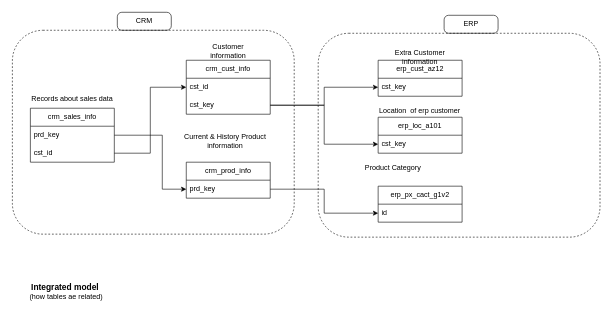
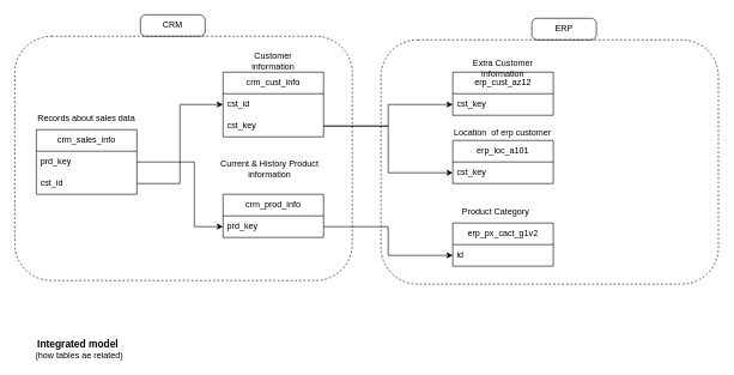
- <mxCell id="17" value="Product Category" style="text;html=1;align=center;verticalAlign=middle;whiteSpace=wrap;rounded=0;" parent="1" vertex="1"><mxGeometry x="585" y="265" width="140" height="30" as="geometry" /></mxCell>
+ <mxCell id="17" value="Product Category" style="text;html=1;align=center;verticalAlign=middle;whiteSpace=wrap;rounded=0;" parent="1" vertex="1"><mxGeometry x="620" y="280" width="140" height="30" as="geometry" /></mxCell>
